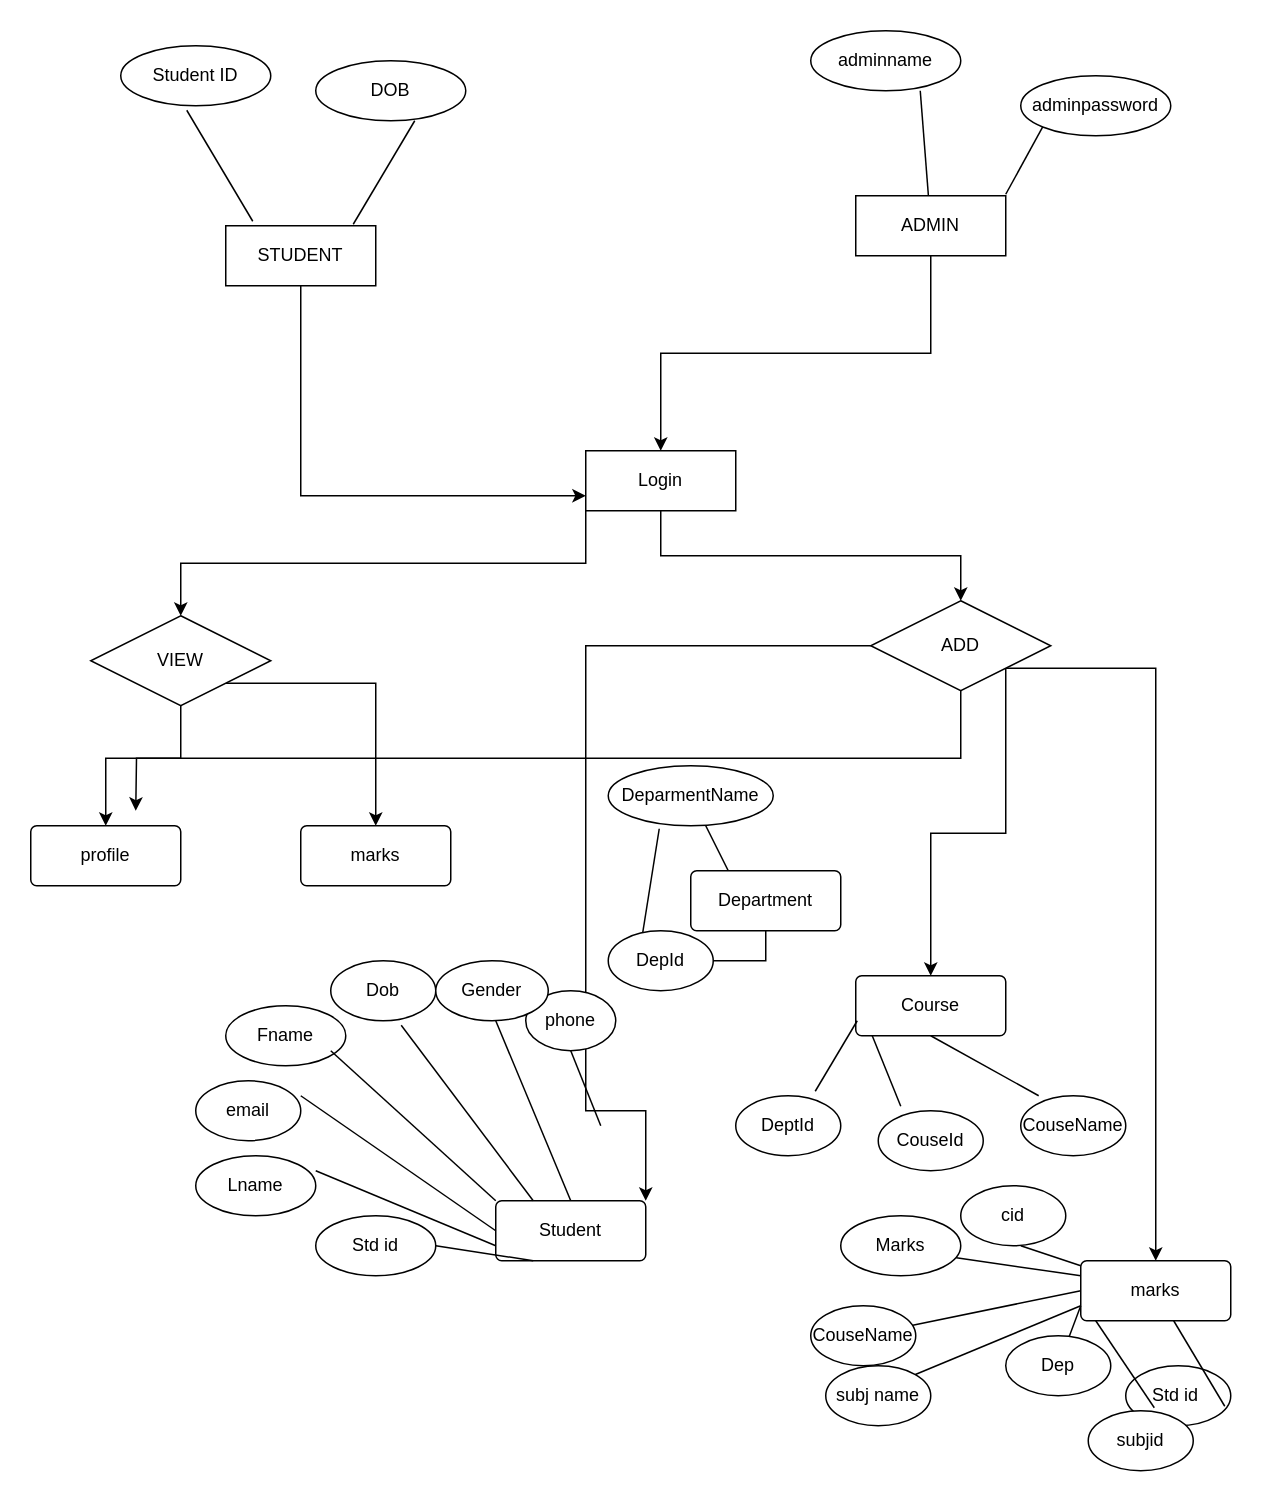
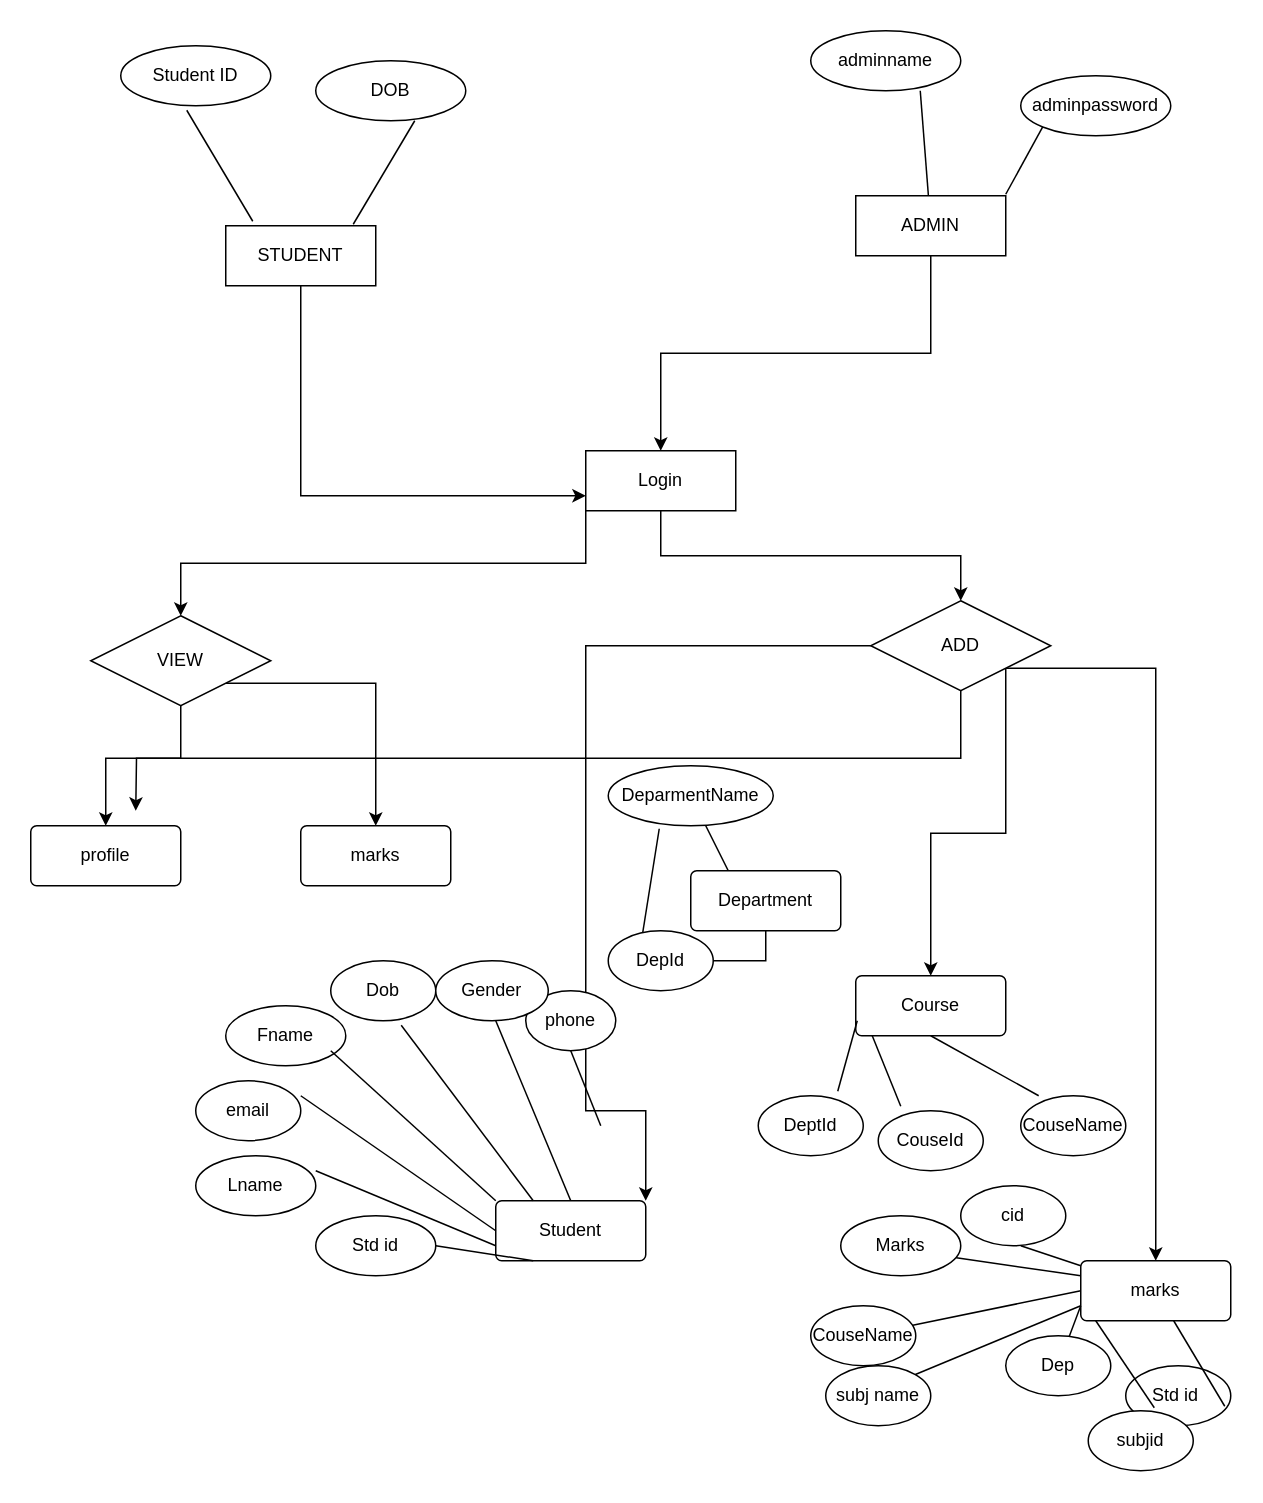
- <mxCell id="50" value="DeptId" style="ellipse;whiteSpace=wrap;html=1;align=center;" vertex="1" parent="1"><mxGeometry x="490" y="730" width="70" height="40" as="geometry" /></mxCell>
+ <mxCell id="50" value="DeptId" style="ellipse;whiteSpace=wrap;html=1;align=center;" vertex="1" parent="1"><mxGeometry x="505" y="730" width="70" height="40" as="geometry" /></mxCell>
